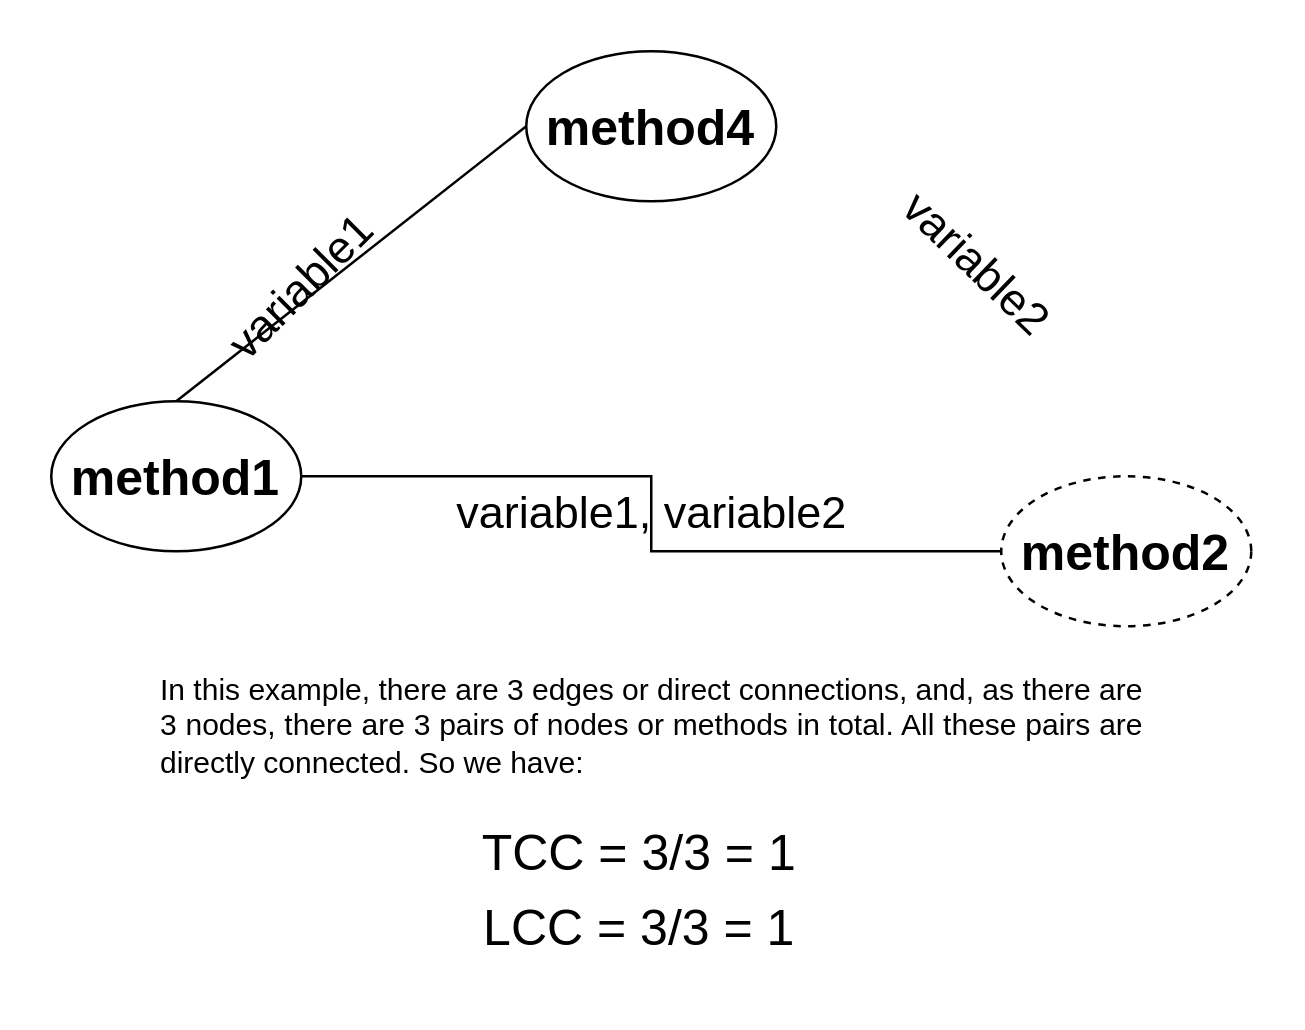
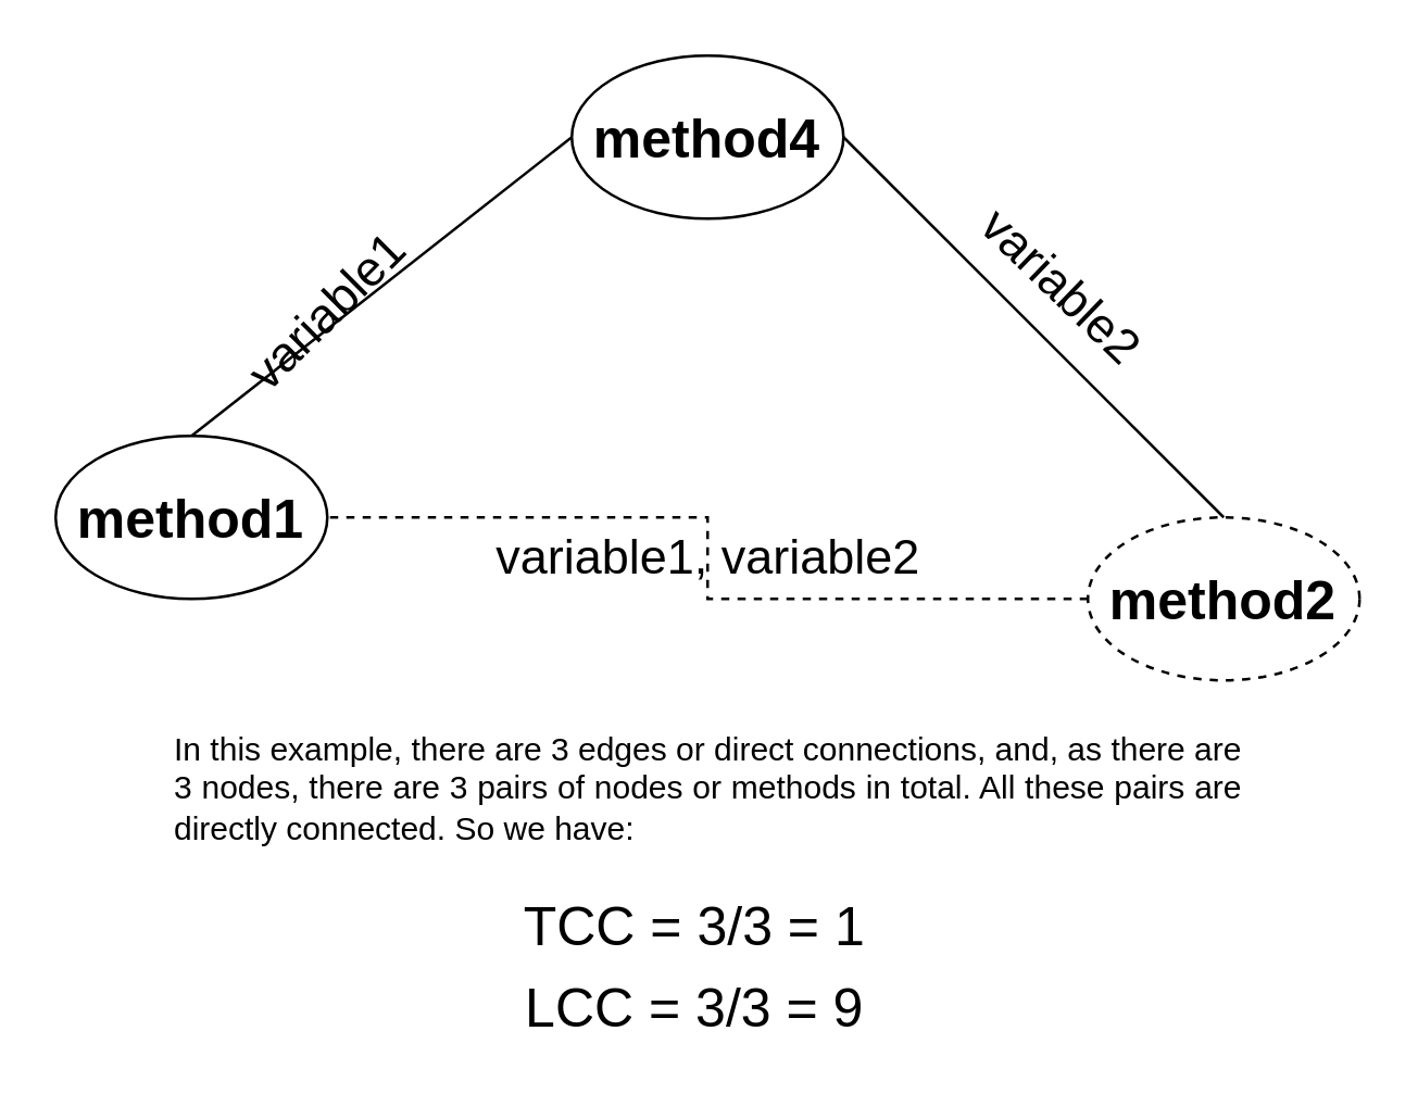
+ <mxCell id="7" style="rounded=0;orthogonalLoop=1;jettySize=auto;html=1;entryX=0.5;entryY=0;entryDx=0;entryDy=0;endArrow=none;endFill=0;exitX=1;exitY=0.5;exitDx=0;exitDy=0;" edge="1" parent="1" source="2" target="4"><mxGeometry relative="1" as="geometry" /></mxCell>
- <mxCell id="3" style="edgeStyle=orthogonalEdgeStyle;rounded=0;orthogonalLoop=1;jettySize=auto;html=1;entryX=1;entryY=0.5;entryDx=0;entryDy=0;endArrow=none;endFill=0;" edge="1" parent="1" source="4" target="5"><mxGeometry relative="1" as="geometry" /></mxCell>
+ <mxCell id="3" style="edgeStyle=orthogonalEdgeStyle;rounded=0;orthogonalLoop=1;jettySize=auto;html=1;entryX=1;entryY=0.5;entryDx=0;entryDy=0;endArrow=none;endFill=0;dashed=1;" edge="1" parent="1" source="4" target="5"><mxGeometry relative="1" as="geometry" /></mxCell>
- <mxCell id="12" value="&lt;font style=&quot;font-size: 20px;&quot;&gt;LCC = 3/3 = 1&lt;/font&gt;" style="text;html=1;align=center;verticalAlign=middle;resizable=0;points=[];autosize=1;strokeColor=none;fillColor=none;" vertex="1" parent="1"><mxGeometry x="180" y="350" width="150" height="40" as="geometry" /></mxCell>
+ <mxCell id="12" value="&lt;font style=&quot;font-size: 20px;&quot;&gt;LCC = 3/3 = 9&lt;/font&gt;" style="text;html=1;align=center;verticalAlign=middle;resizable=0;points=[];autosize=1;strokeColor=none;fillColor=none;" vertex="1" parent="1"><mxGeometry x="180" y="350" width="150" height="40" as="geometry" /></mxCell>
